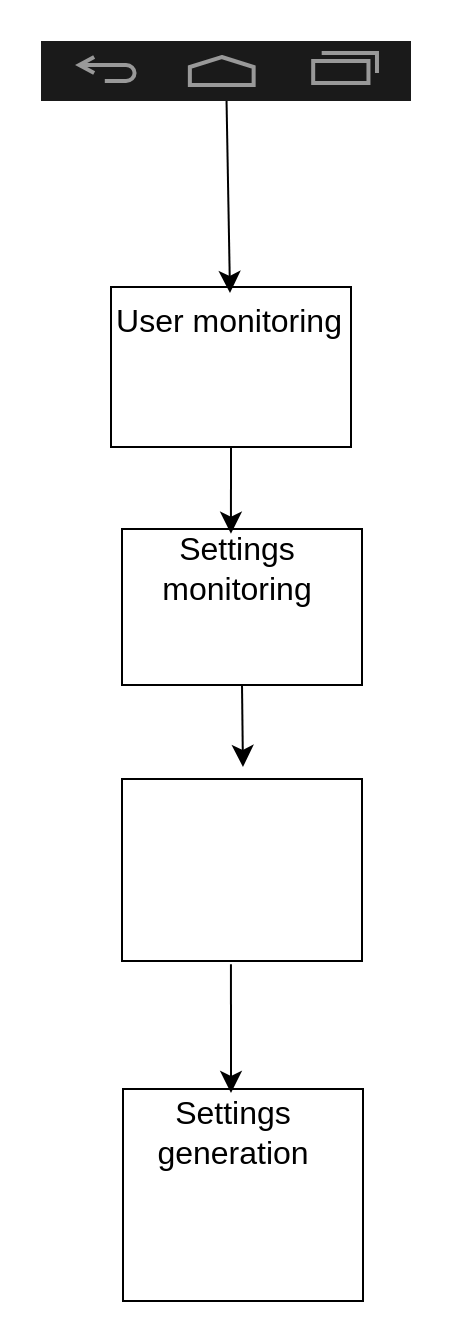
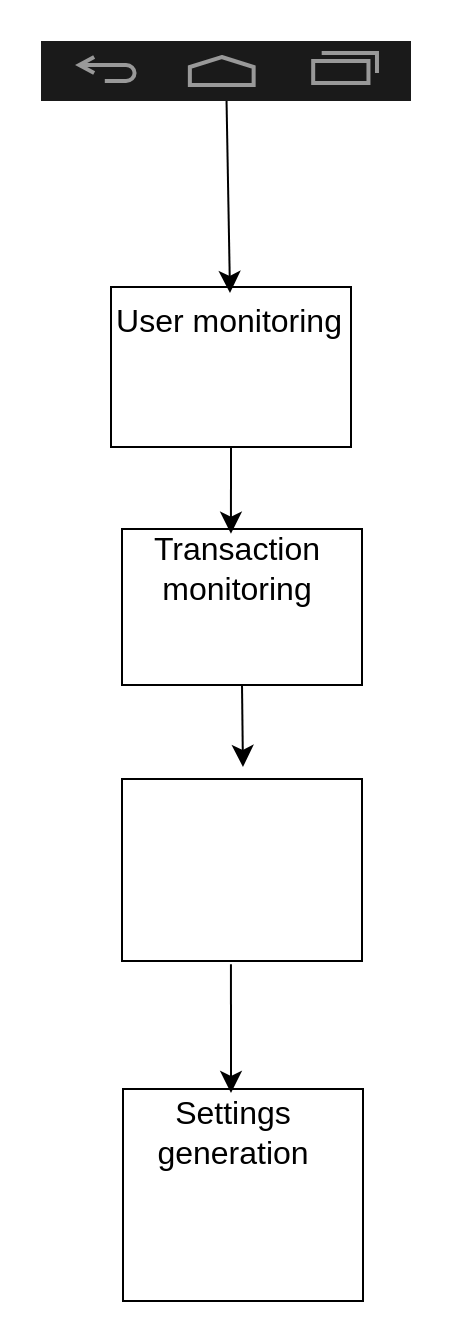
- <mxCell id="8" value="Settings monitoring" style="text;html=1;align=center;verticalAlign=middle;whiteSpace=wrap;rounded=0;fontSize=16;" vertex="1" parent="1"><mxGeometry x="57" y="273" width="123" height="22" as="geometry" /></mxCell>
+ <mxCell id="8" value="Transaction monitoring" style="text;html=1;align=center;verticalAlign=middle;whiteSpace=wrap;rounded=0;fontSize=16;" vertex="1" parent="1"><mxGeometry x="57" y="273" width="123" height="22" as="geometry" /></mxCell>
